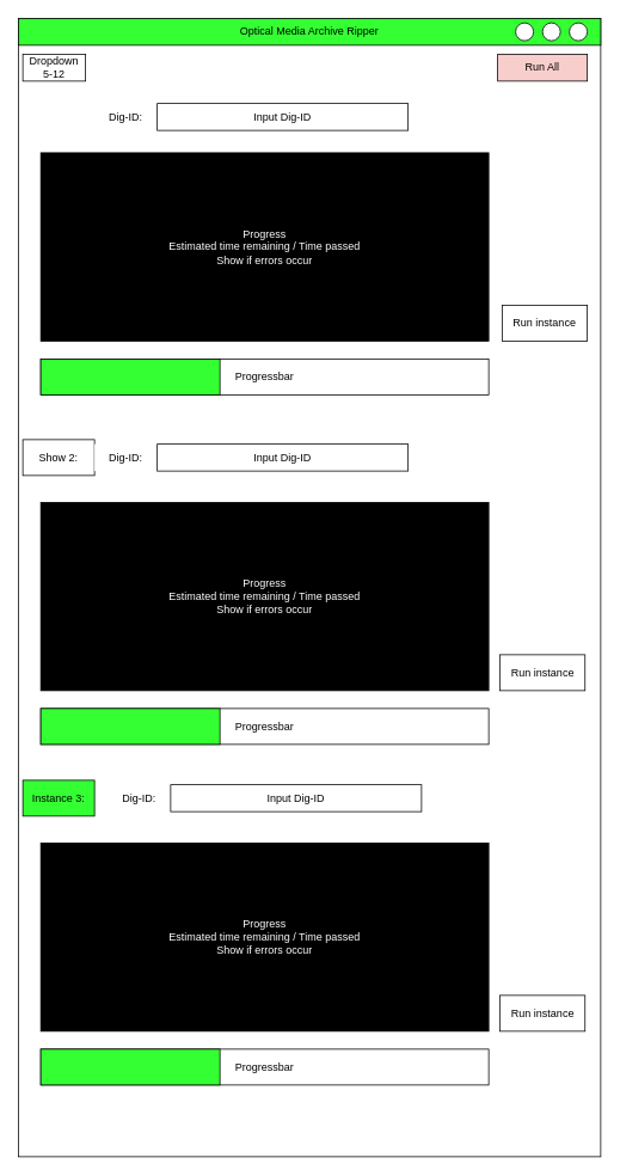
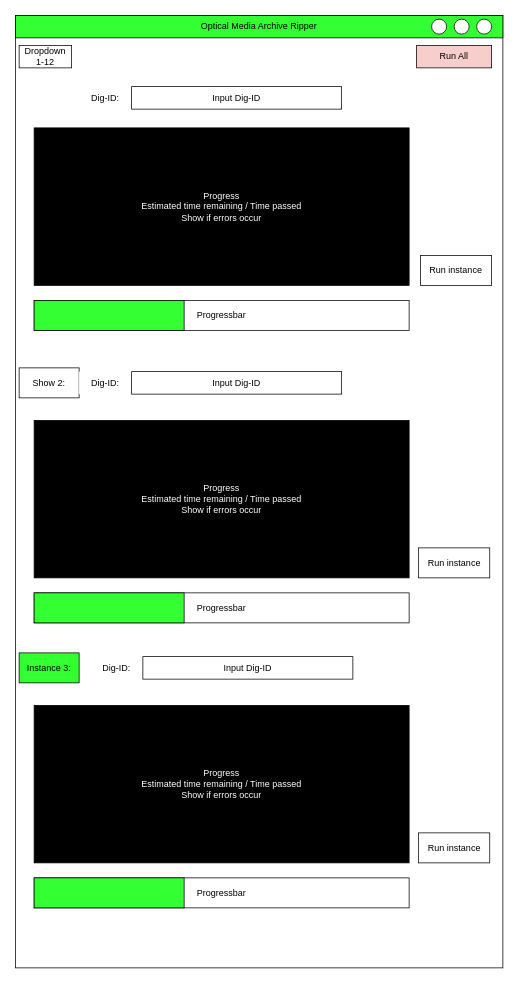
- <mxCell id="7" value="Dropdown 5-12" style="rounded=0;whiteSpace=wrap;html=1;" vertex="1" parent="1"><mxGeometry x="25" y="60" width="70" height="30" as="geometry" /></mxCell>
+ <mxCell id="7" value="Dropdown 1-12" style="rounded=0;whiteSpace=wrap;html=1;" vertex="1" parent="1"><mxGeometry x="25" y="60" width="70" height="30" as="geometry" /></mxCell>
